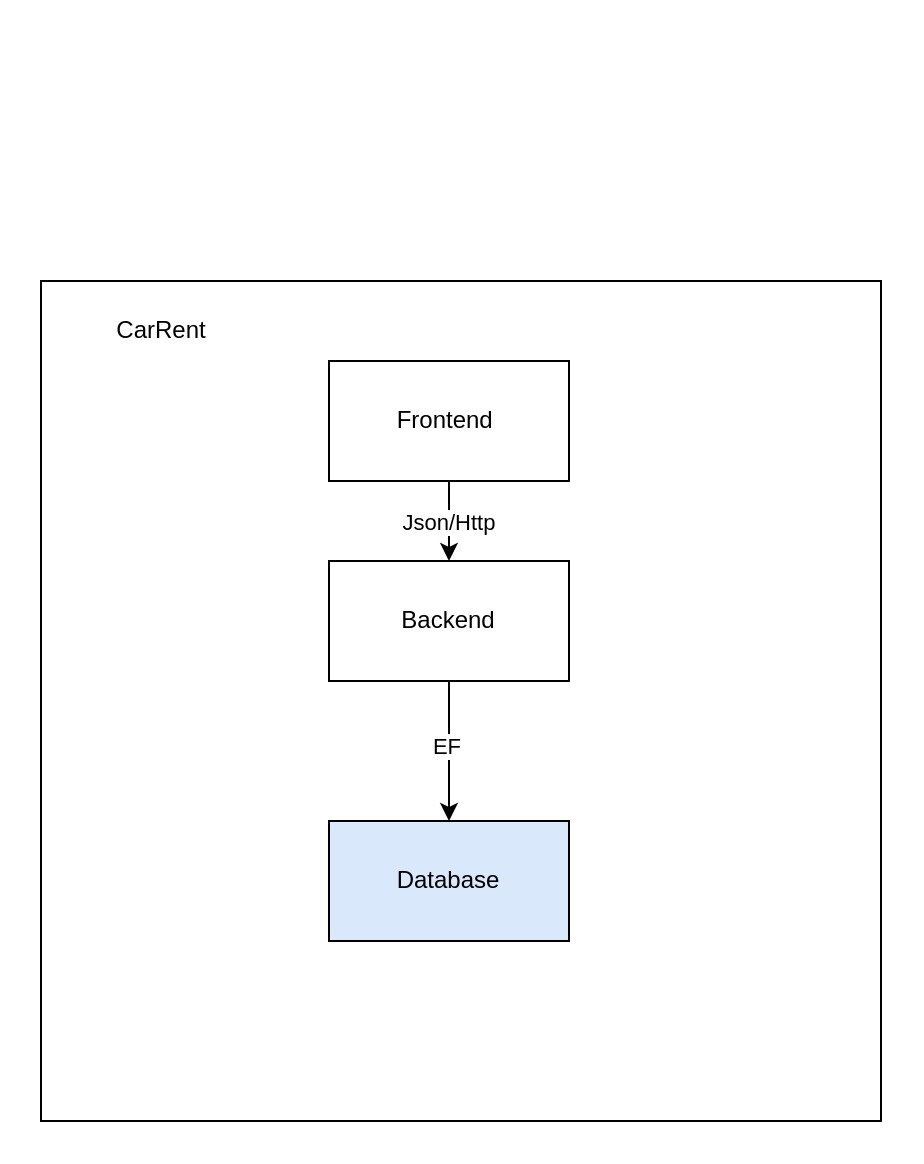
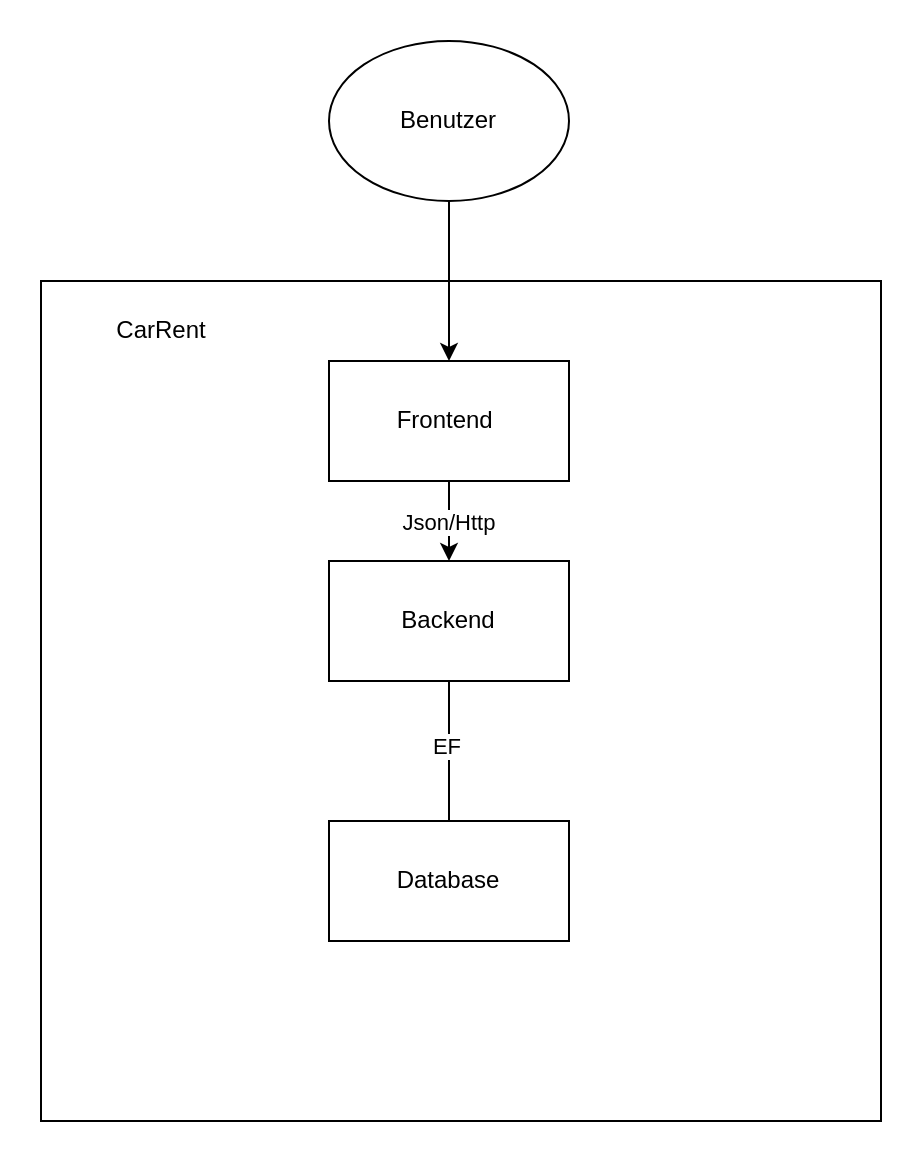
+ <mxCell id="4" value="Benutzer" style="ellipse;whiteSpace=wrap;html=1;" vertex="1" parent="1"><mxGeometry x="164" y="20" width="120" height="80" as="geometry" /></mxCell>
+ <mxCell id="7" value="" style="endArrow=classic;html=1;rounded=0;" edge="1" parent="1" source="4" target="3"><mxGeometry width="50" height="50" relative="1" as="geometry"><mxPoint x="200" y="360" as="sourcePoint" /><mxPoint x="250" y="310" as="targetPoint" /></mxGeometry></mxCell>
- <mxCell id="10" value="" style="endArrow=classic;html=1;rounded=0;" edge="1" parent="1" source="5" target="6"><mxGeometry width="50" height="50" relative="1" as="geometry"><mxPoint x="200" y="360" as="sourcePoint" /><mxPoint x="250" y="310" as="targetPoint" /></mxGeometry></mxCell>
+ <mxCell id="10" value="" style="endArrow=none;html=1;rounded=0;" edge="1" parent="1" source="5" target="6"><mxGeometry width="50" height="50" relative="1" as="geometry"><mxPoint x="200" y="360" as="sourcePoint" /><mxPoint x="250" y="310" as="targetPoint" /></mxGeometry></mxCell>
- <mxCell id="6" value="Database" style="rounded=0;whiteSpace=wrap;html=1;fillColor=#dae8fc;" vertex="1" parent="1"><mxGeometry x="164" y="410" width="120" height="60" as="geometry" /></mxCell>
+ <mxCell id="6" value="Database" style="rounded=0;whiteSpace=wrap;html=1;" vertex="1" parent="1"><mxGeometry x="164" y="410" width="120" height="60" as="geometry" /></mxCell>
